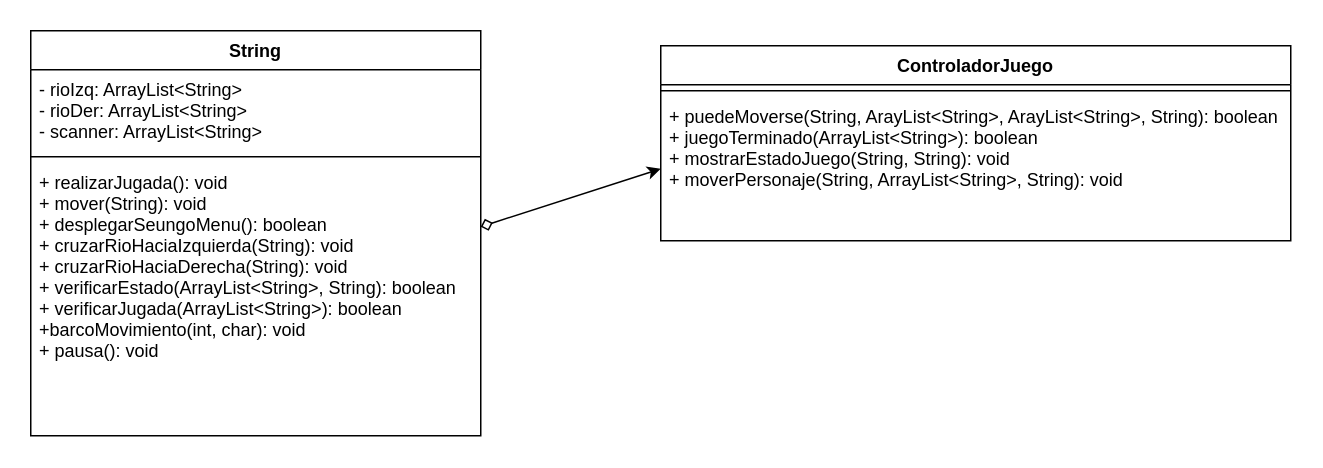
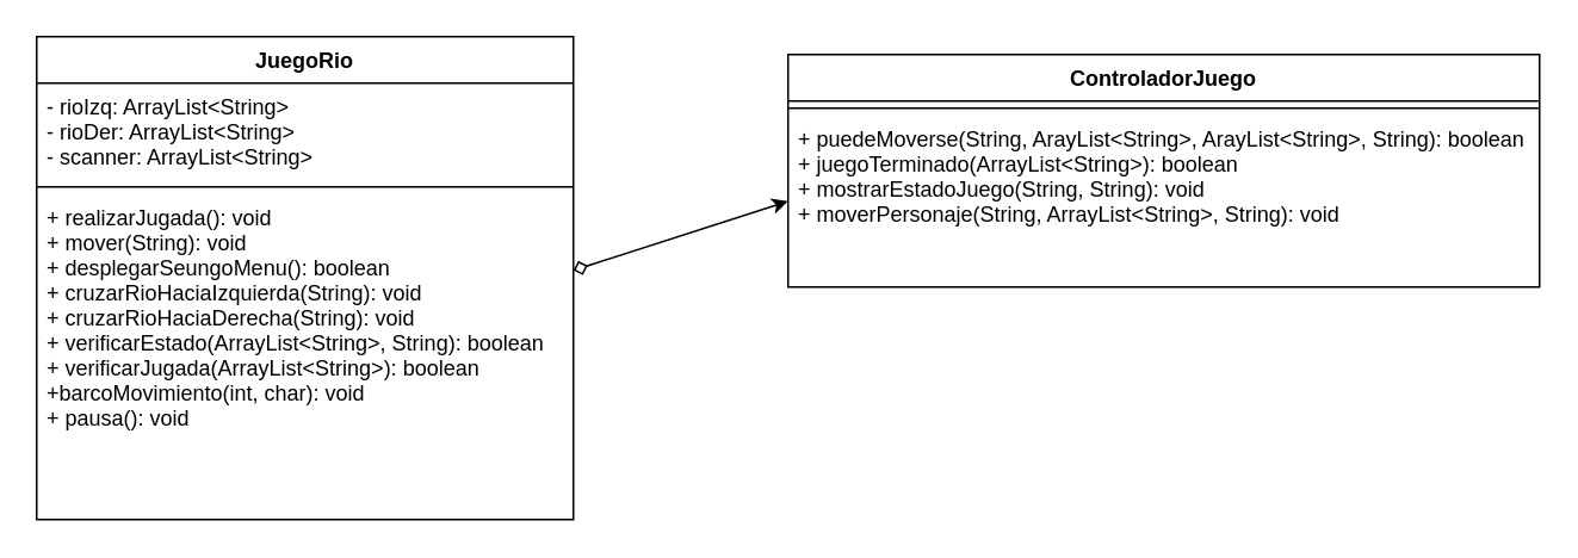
- <mxCell id="2" value="String" style="swimlane;fontStyle=1;align=center;verticalAlign=top;childLayout=stackLayout;horizontal=1;startSize=26;horizontalStack=0;resizeParent=1;resizeParentMax=0;resizeLast=0;collapsible=1;marginBottom=0;" vertex="1" parent="1"><mxGeometry x="20" y="20" width="300" height="270" as="geometry" /></mxCell>
+ <mxCell id="2" value="JuegoRio" style="swimlane;fontStyle=1;align=center;verticalAlign=top;childLayout=stackLayout;horizontal=1;startSize=26;horizontalStack=0;resizeParent=1;resizeParentMax=0;resizeLast=0;collapsible=1;marginBottom=0;" vertex="1" parent="1"><mxGeometry x="20" y="20" width="300" height="270" as="geometry" /></mxCell>
